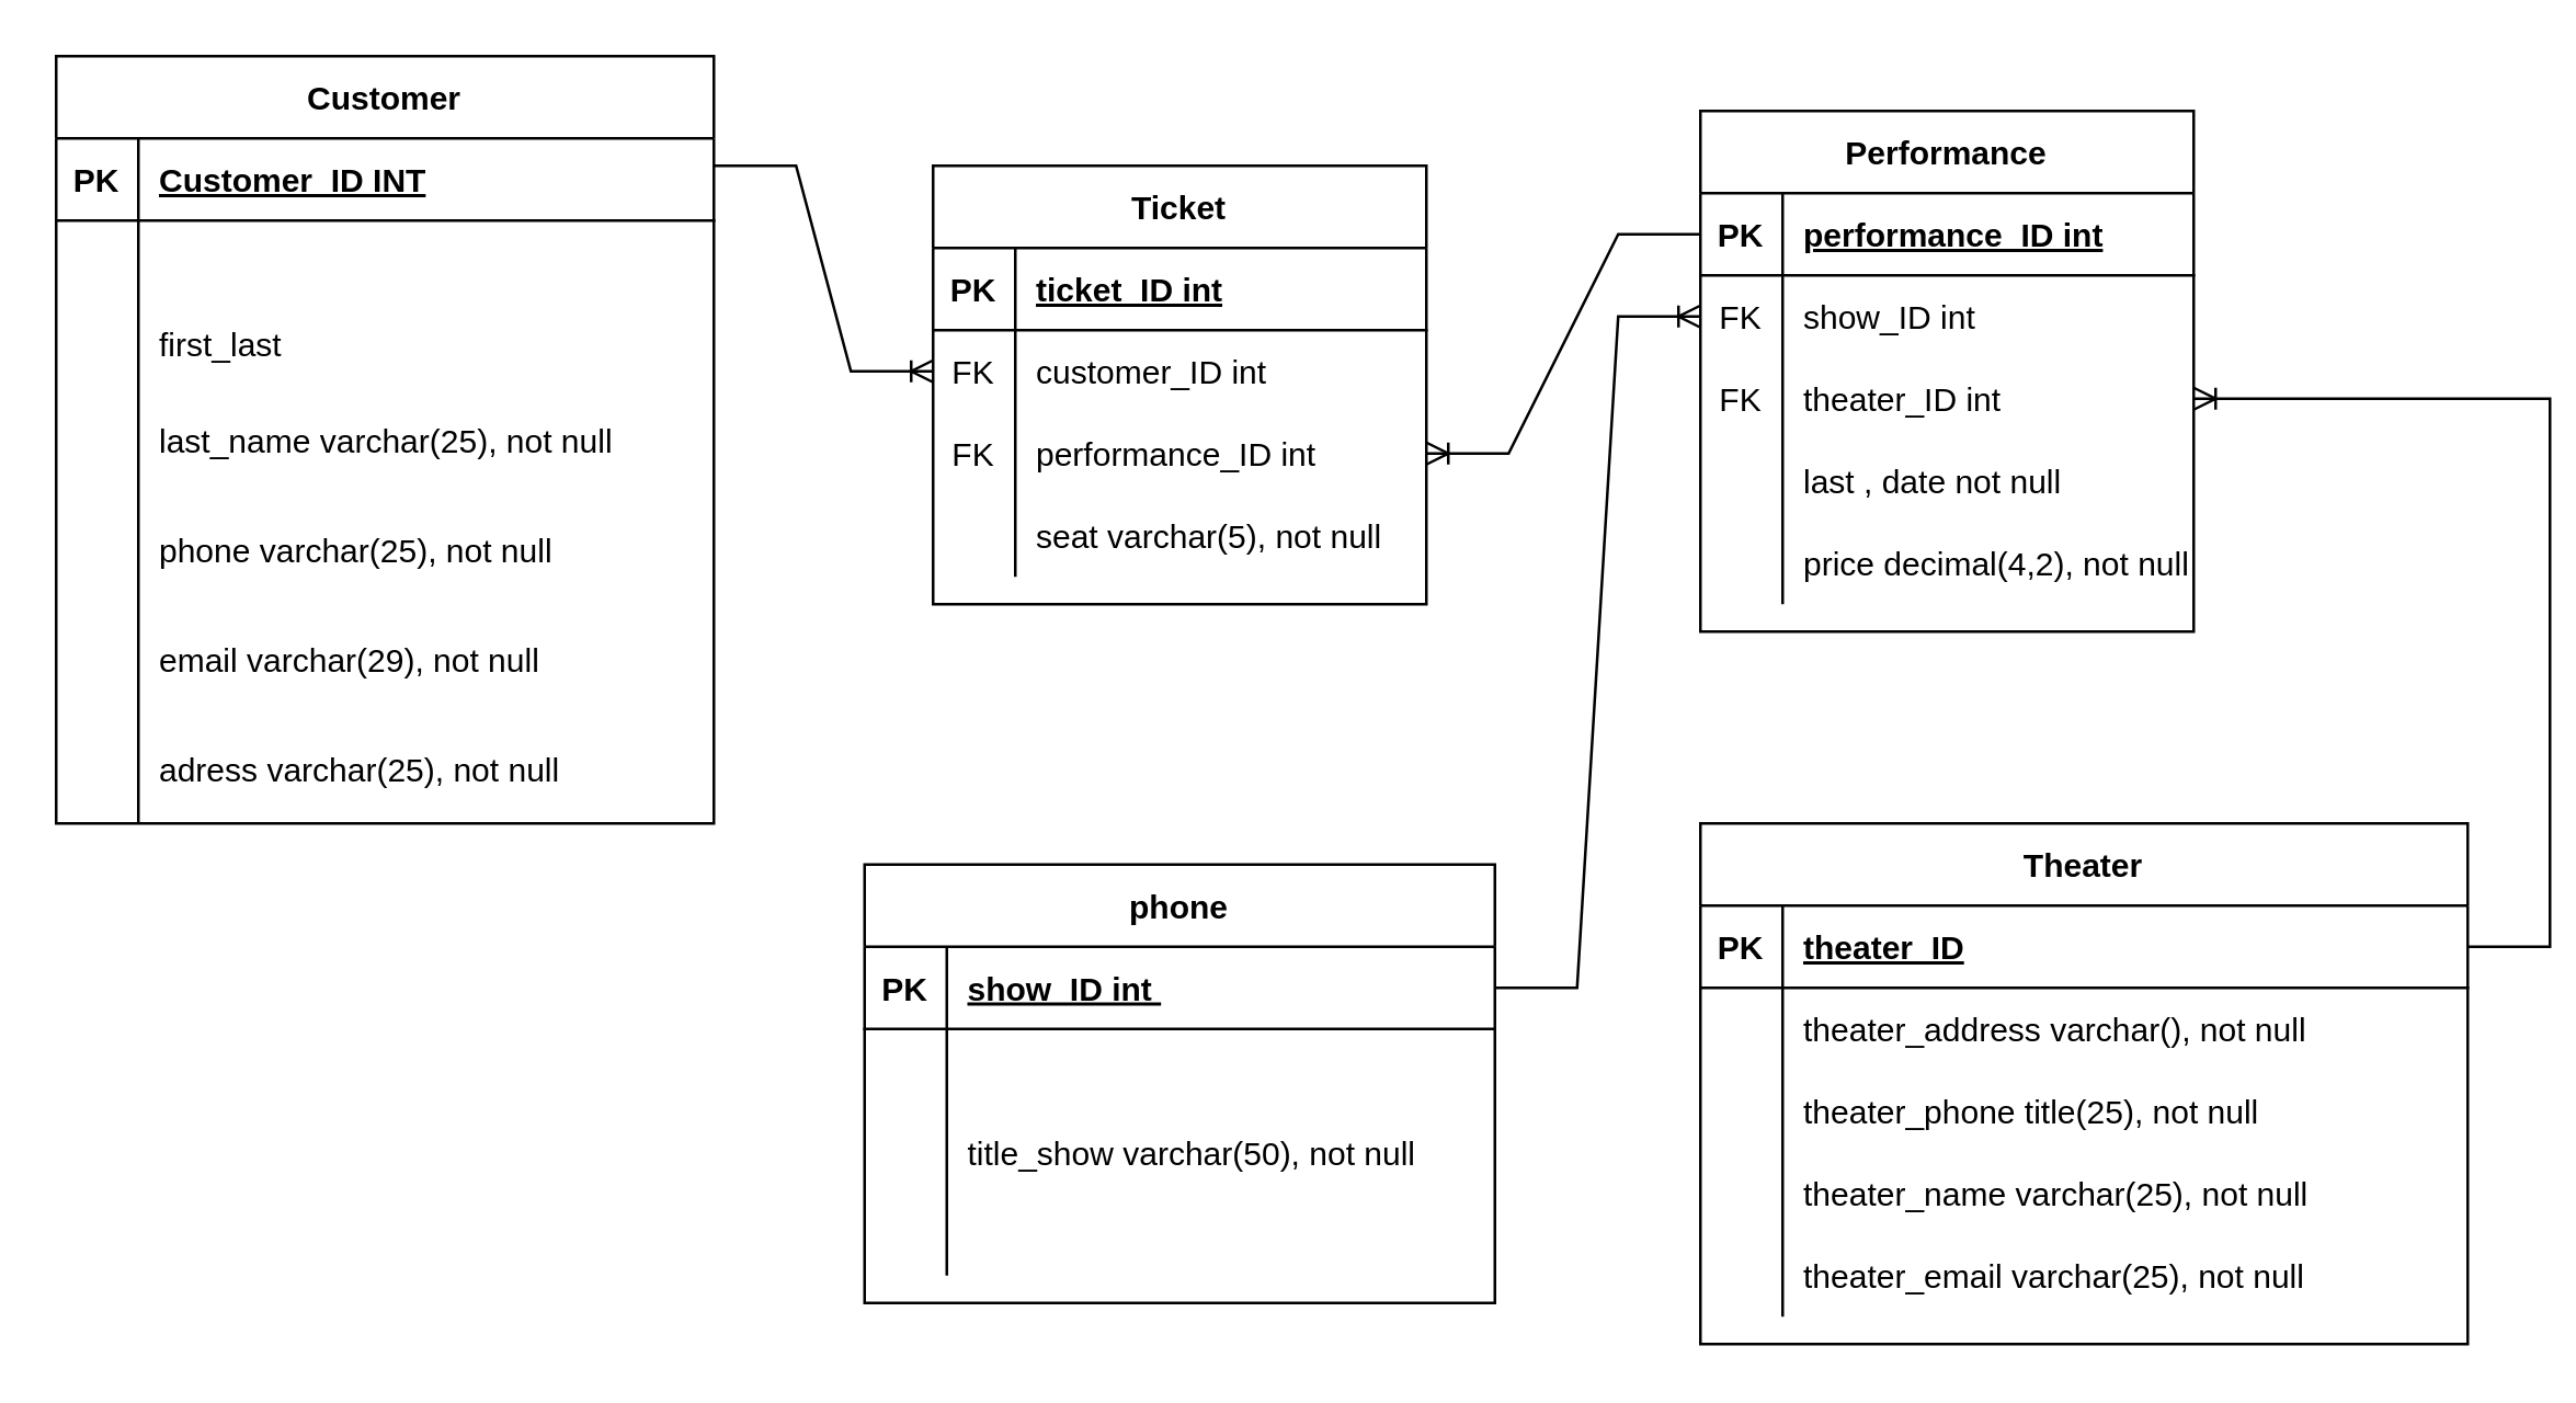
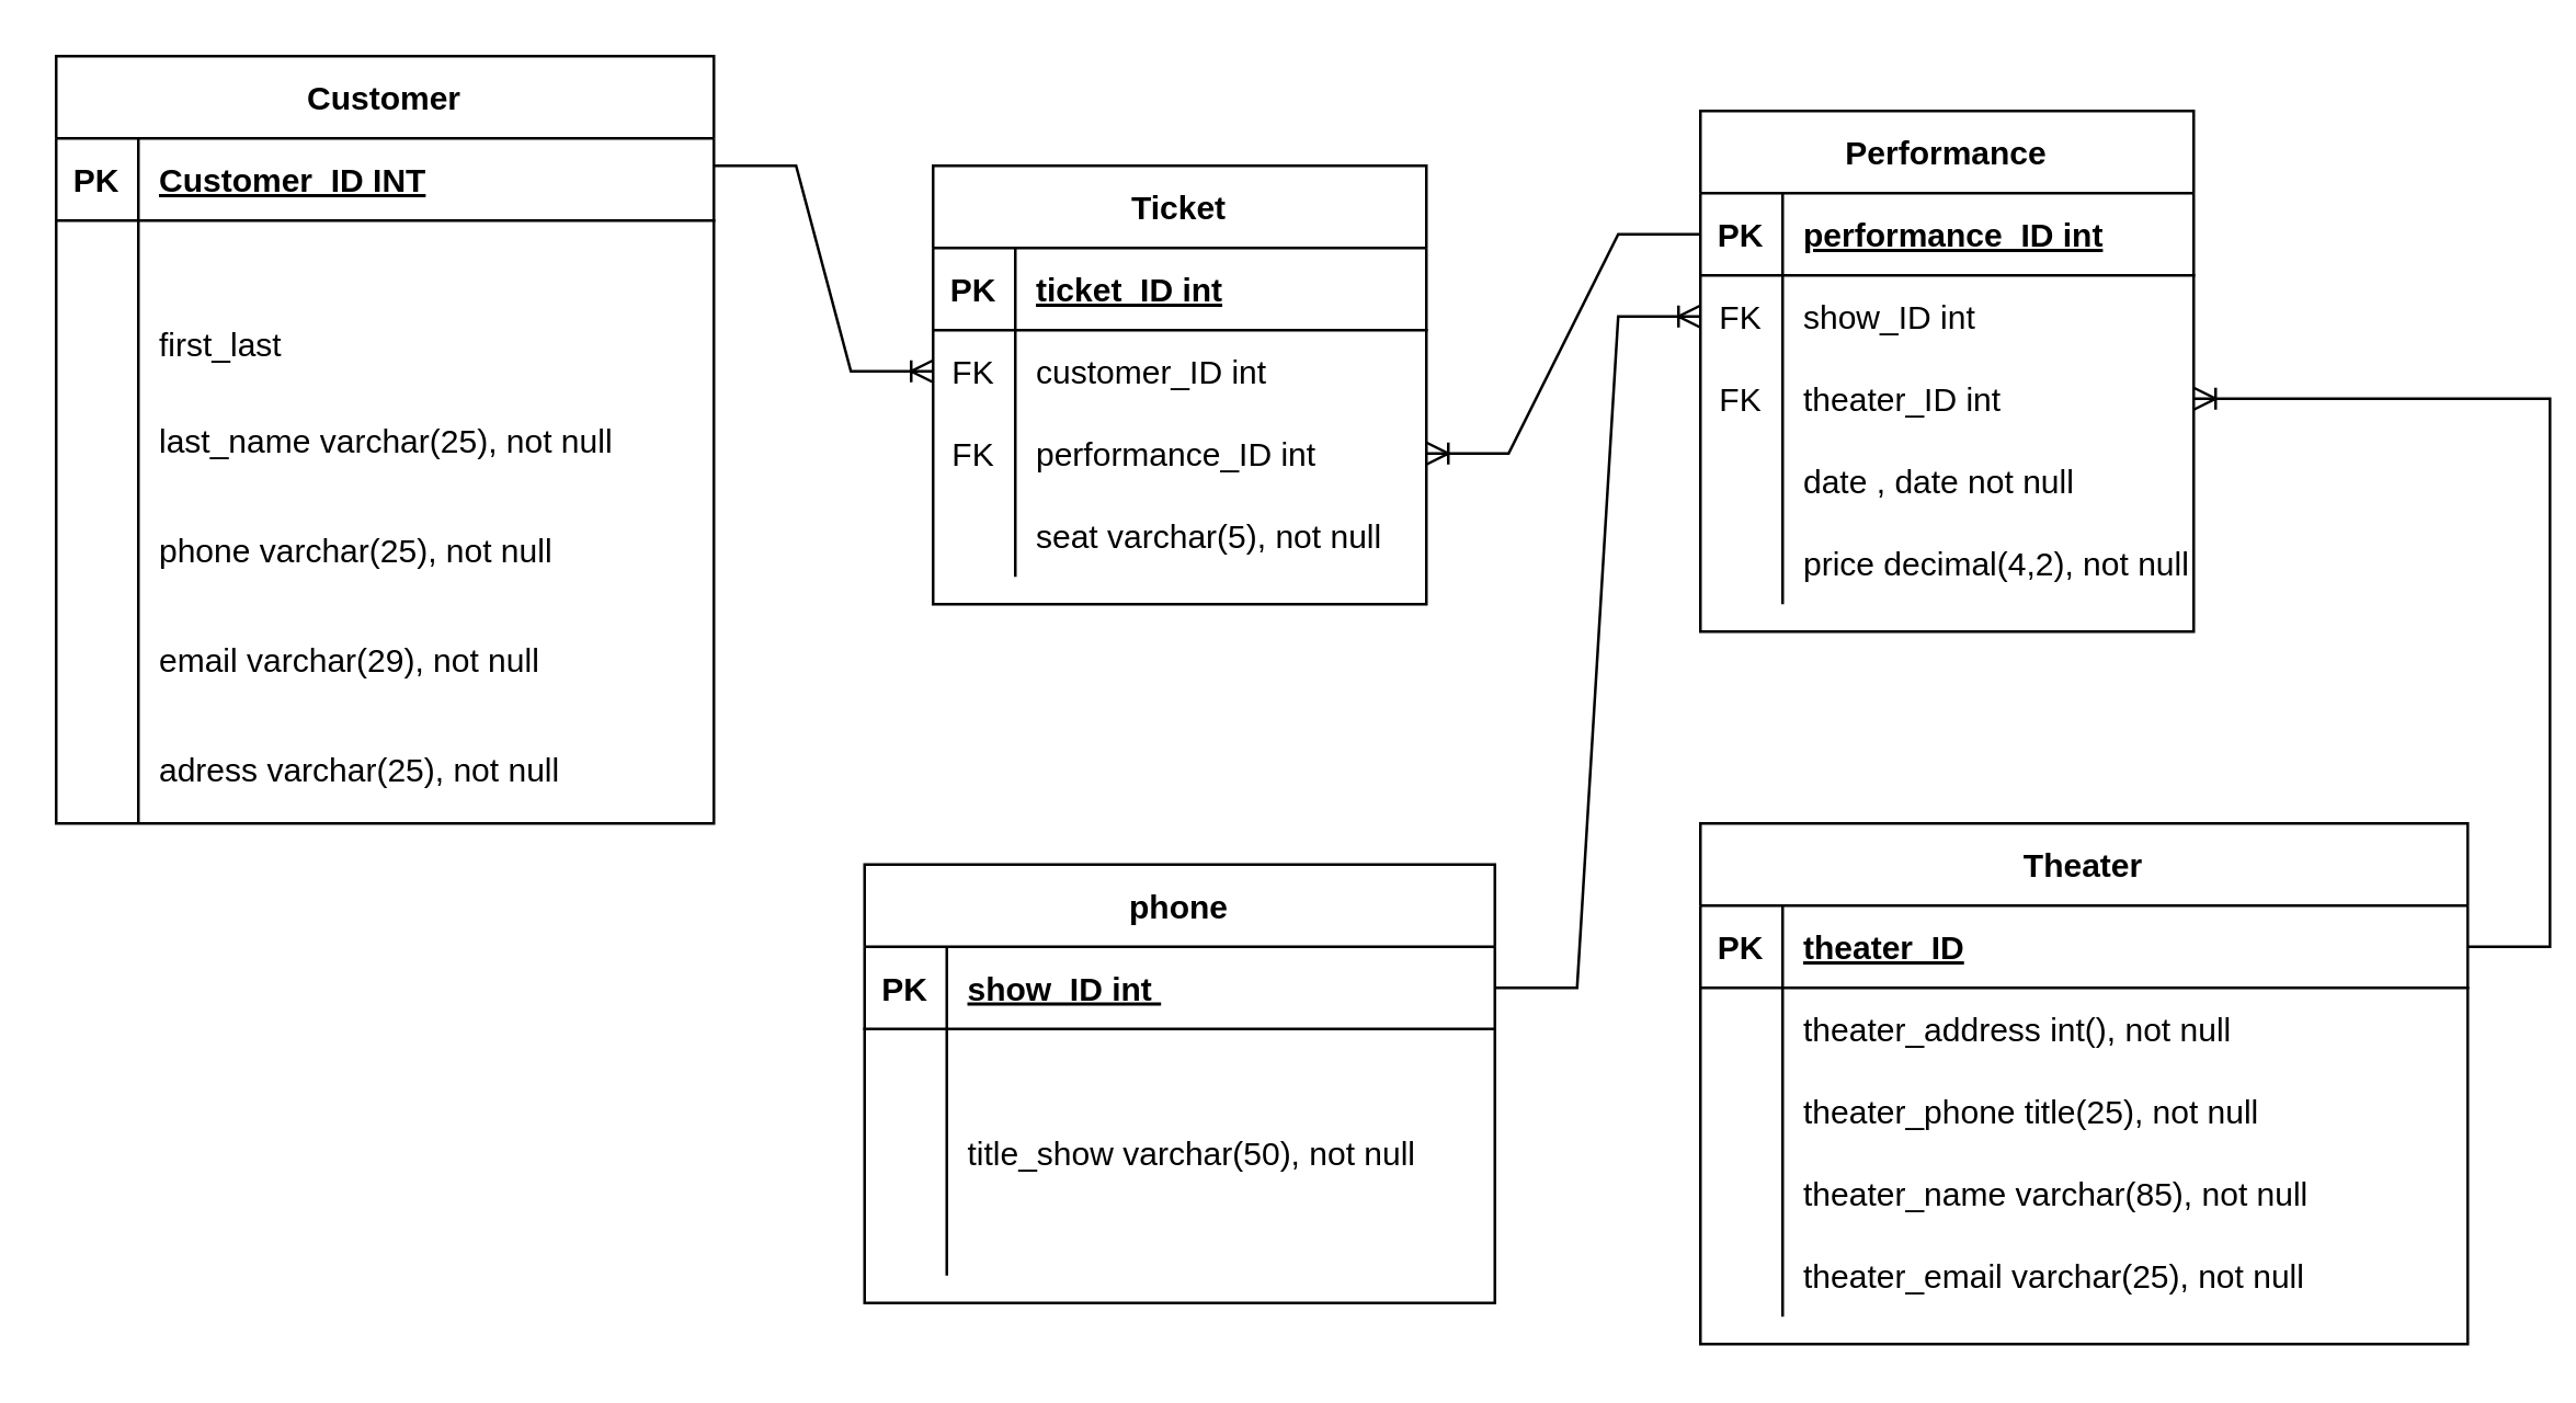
- <mxCell id="49" value="last , date not null" style="shape=partialRectangle;connectable=0;fillColor=none;top=0;left=0;bottom=0;right=0;align=left;spacingLeft=6;overflow=hidden;" vertex="1" parent="47"><mxGeometry x="30" width="150" height="30" as="geometry"><mxRectangle width="150" height="30" as="alternateBounds" /></mxGeometry></mxCell>
+ <mxCell id="49" value="date , date not null" style="shape=partialRectangle;connectable=0;fillColor=none;top=0;left=0;bottom=0;right=0;align=left;spacingLeft=6;overflow=hidden;" vertex="1" parent="47"><mxGeometry x="30" width="150" height="30" as="geometry"><mxRectangle width="150" height="30" as="alternateBounds" /></mxGeometry></mxCell>
- <mxCell id="72" value="theater_address varchar(), not null" style="shape=partialRectangle;connectable=0;fillColor=none;top=0;left=0;bottom=0;right=0;align=left;spacingLeft=6;overflow=hidden;" vertex="1" parent="70"><mxGeometry x="30" width="250" height="30" as="geometry"><mxRectangle width="250" height="30" as="alternateBounds" /></mxGeometry></mxCell>
+ <mxCell id="72" value="theater_address int(), not null" style="shape=partialRectangle;connectable=0;fillColor=none;top=0;left=0;bottom=0;right=0;align=left;spacingLeft=6;overflow=hidden;" vertex="1" parent="70"><mxGeometry x="30" width="250" height="30" as="geometry"><mxRectangle width="250" height="30" as="alternateBounds" /></mxGeometry></mxCell>
- <mxCell id="78" value="theater_name varchar(25), not null" style="shape=partialRectangle;connectable=0;fillColor=none;top=0;left=0;bottom=0;right=0;align=left;spacingLeft=6;overflow=hidden;" vertex="1" parent="76"><mxGeometry x="30" width="250" height="30" as="geometry"><mxRectangle width="250" height="30" as="alternateBounds" /></mxGeometry></mxCell>
+ <mxCell id="78" value="theater_name varchar(85), not null" style="shape=partialRectangle;connectable=0;fillColor=none;top=0;left=0;bottom=0;right=0;align=left;spacingLeft=6;overflow=hidden;" vertex="1" parent="76"><mxGeometry x="30" width="250" height="30" as="geometry"><mxRectangle width="250" height="30" as="alternateBounds" /></mxGeometry></mxCell>
